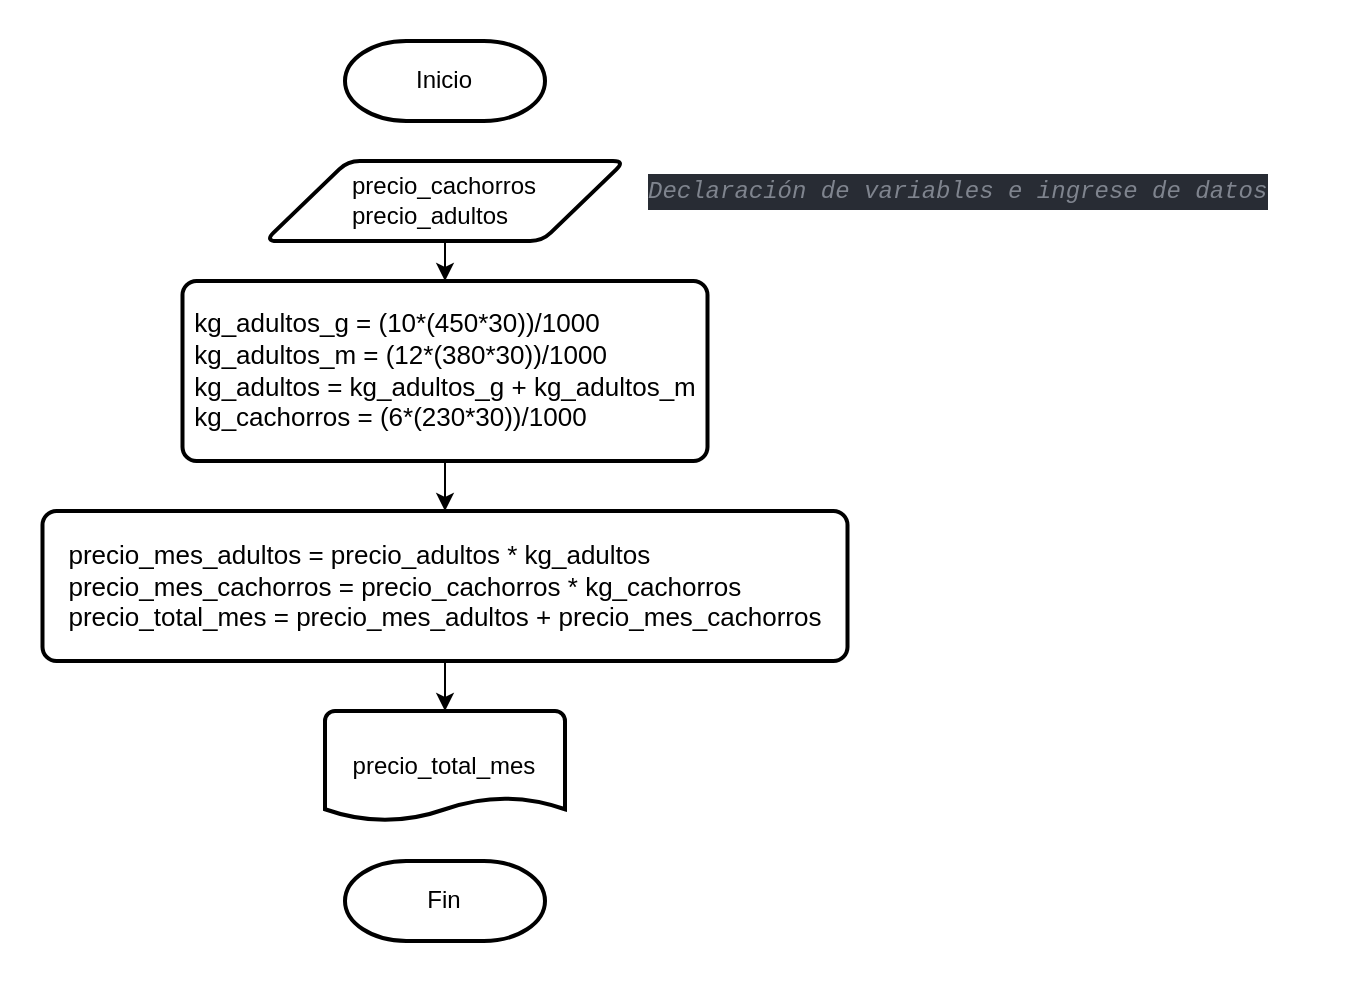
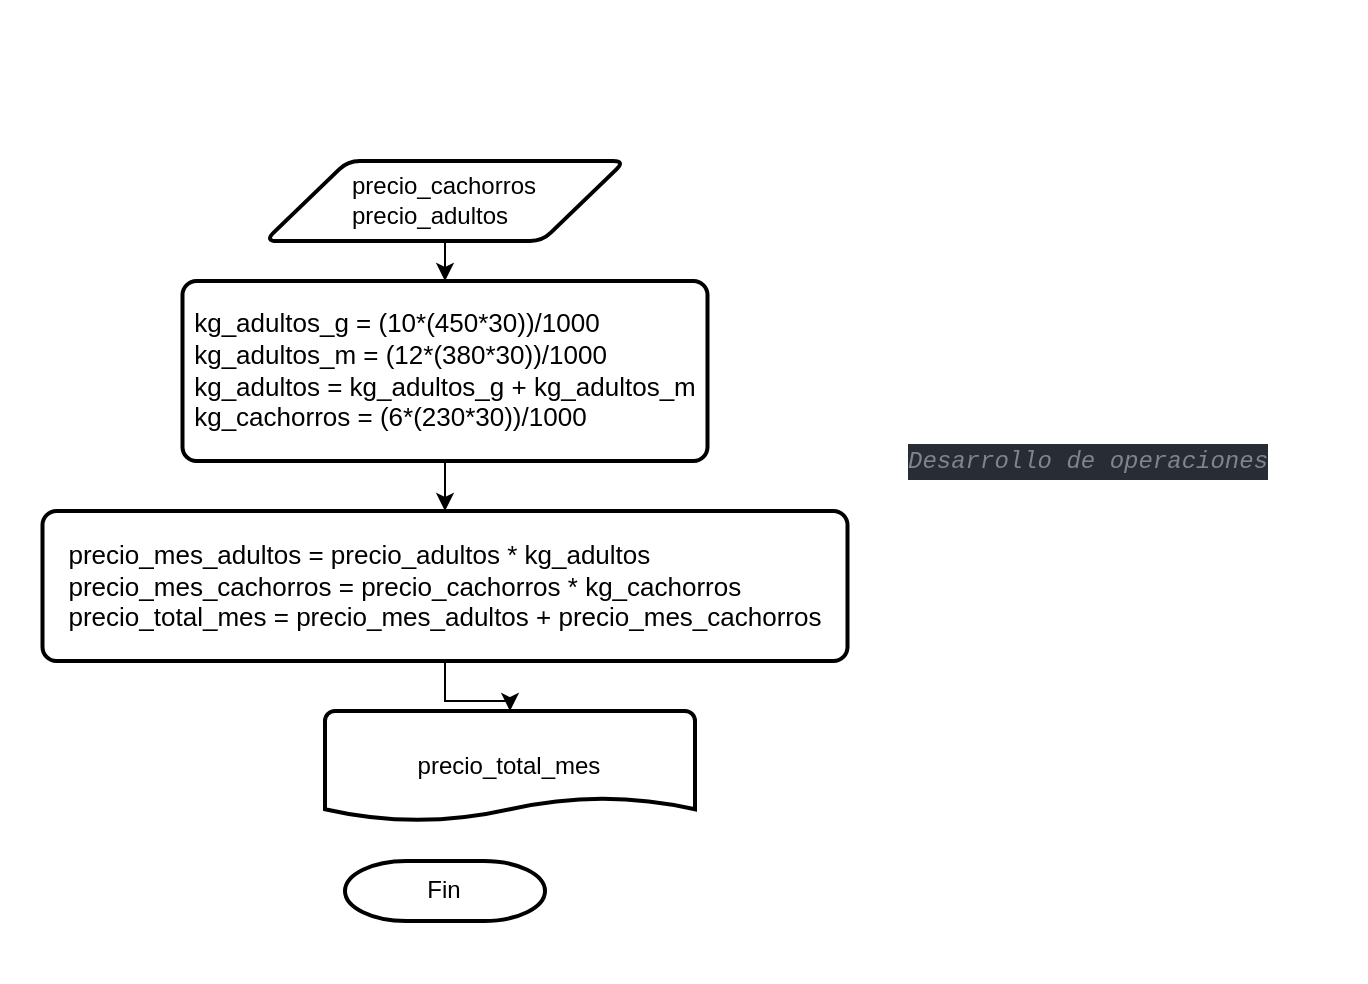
- <mxCell id="2" value="Inicio" style="strokeWidth=2;html=1;shape=mxgraph.flowchart.terminator;whiteSpace=wrap;" vertex="1" parent="1"><mxGeometry x="172" y="20" width="100" height="40" as="geometry" /></mxCell>
- <mxCell id="7" value="&lt;meta charset=&quot;utf-8&quot;&gt;&lt;div style=&quot;font-style: normal; font-variant-caps: normal; font-weight: normal; letter-spacing: normal; text-align: start; text-indent: 0px; text-transform: none; word-spacing: 0px; -webkit-text-stroke-width: 0px; text-decoration: none; color: rgb(171, 178, 191); background-color: rgb(40, 44, 52); font-family: &amp;quot;Fira Code&amp;quot;, &amp;quot;Menlo for Powerline&amp;quot;, Menlo, Monaco, &amp;quot;Courier New&amp;quot;, monospace; font-size: 12px; line-height: 18px;&quot;&gt;&lt;div&gt;&lt;span style=&quot;color: rgb(127, 132, 142); font-style: italic;&quot;&gt;Declaración de variables e ingrese de datos&lt;/span&gt;&lt;/div&gt;&lt;/div&gt;" style="text;whiteSpace=wrap;html=1;" vertex="1" parent="1"><mxGeometry x="322" y="80" width="340" height="40" as="geometry" /></mxCell>
+ <mxCell id="10" value="&lt;div style=&quot;font-style: normal; font-variant-caps: normal; font-weight: normal; letter-spacing: normal; text-align: start; text-indent: 0px; text-transform: none; word-spacing: 0px; -webkit-text-stroke-width: 0px; text-decoration: none; color: rgb(171, 178, 191); background-color: rgb(40, 44, 52); font-family: &amp;quot;Fira Code&amp;quot;, &amp;quot;Menlo for Powerline&amp;quot;, Menlo, Monaco, &amp;quot;Courier New&amp;quot;, monospace; font-size: 12px; line-height: 18px;&quot;&gt;&lt;div&gt;&lt;span style=&quot;color: rgb(127, 132, 142); font-style: italic;&quot;&gt;Desarrollo de operaciones&lt;/span&gt;&lt;/div&gt;&lt;/div&gt;" style="text;whiteSpace=wrap;html=1;" vertex="1" parent="1"><mxGeometry x="452" y="215" width="210" height="40" as="geometry" /></mxCell>
- <mxCell id="4" value="precio_total_mes" style="strokeWidth=2;html=1;shape=mxgraph.flowchart.document2;whiteSpace=wrap;size=0.214;" vertex="1" parent="1"><mxGeometry x="162" y="355" width="120" height="55" as="geometry" /></mxCell>
+ <mxCell id="4" value="precio_total_mes" style="strokeWidth=2;html=1;shape=mxgraph.flowchart.document2;whiteSpace=wrap;size=0.214;" vertex="1" parent="1"><mxGeometry x="162" y="355" width="185" height="55" as="geometry" /></mxCell>
- <mxCell id="5" value="Fin" style="strokeWidth=2;html=1;shape=mxgraph.flowchart.terminator;whiteSpace=wrap;" vertex="1" parent="1"><mxGeometry x="172" y="430" width="100" height="40" as="geometry" /></mxCell>
+ <mxCell id="5" value="Fin" style="strokeWidth=2;html=1;shape=mxgraph.flowchart.terminator;whiteSpace=wrap;" vertex="1" parent="1"><mxGeometry x="172" y="430" width="100" height="30" as="geometry" /></mxCell>
